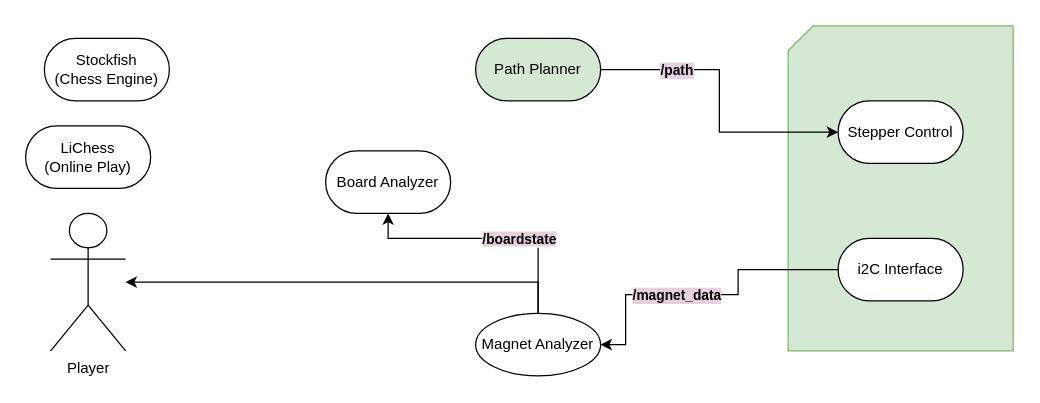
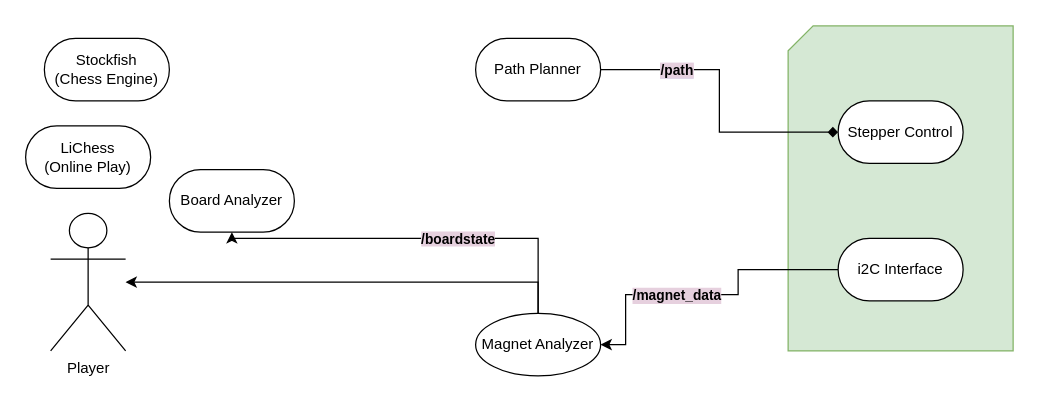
- <mxCell id="6" value="Path Planner" style="html=1;dashed=0;whiteSpace=wrap;rounded=1;arcSize=50;fillColor=#d5e8d4;" parent="1" vertex="1"><mxGeometry x="380" y="30" width="100" height="50" as="geometry" /></mxCell>
+ <mxCell id="6" value="Path Planner" style="html=1;dashed=0;whiteSpace=wrap;rounded=1;arcSize=50;" parent="1" vertex="1"><mxGeometry x="380" y="30" width="100" height="50" as="geometry" /></mxCell>
- <mxCell id="4" style="edgeStyle=orthogonalEdgeStyle;rounded=0;orthogonalLoop=1;jettySize=auto;html=1;exitX=1;exitY=0.5;exitDx=0;exitDy=0;entryX=0;entryY=0.5;entryDx=0;entryDy=0;" edge="1" parent="1" source="6" target="16"><mxGeometry relative="1" as="geometry" /></mxCell>
+ <mxCell id="4" style="edgeStyle=orthogonalEdgeStyle;rounded=0;orthogonalLoop=1;jettySize=auto;html=1;exitX=1;exitY=0.5;exitDx=0;exitDy=0;entryX=0;entryY=0.5;entryDx=0;entryDy=0;endArrow=diamond;" edge="1" parent="1" source="6" target="16"><mxGeometry relative="1" as="geometry" /></mxCell>
- <mxCell id="9" value="&lt;div&gt;Board Analyzer&lt;/div&gt;" style="html=1;dashed=0;whiteSpace=wrap;rounded=1;arcSize=50;" parent="1" vertex="1"><mxGeometry x="260" y="120" width="100" height="50" as="geometry" /></mxCell>
+ <mxCell id="9" value="&lt;div&gt;Board Analyzer&lt;/div&gt;" style="html=1;dashed=0;whiteSpace=wrap;rounded=1;arcSize=50;" parent="1" vertex="1"><mxGeometry x="135" y="135" width="100" height="50" as="geometry" /></mxCell>
